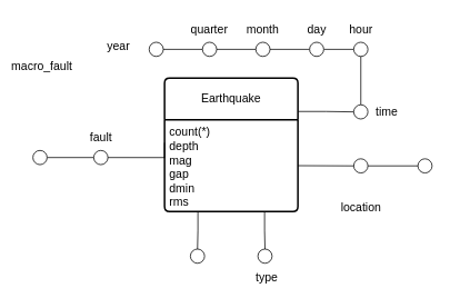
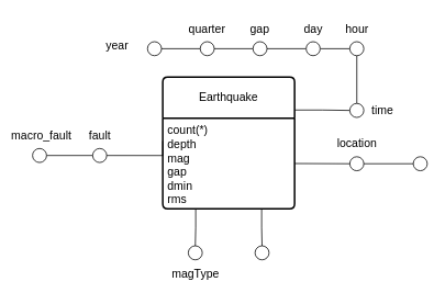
- <mxCell id="24" value="&lt;font style=&quot;font-size: 14px;&quot;&gt;month&lt;/font&gt;" style="text;html=1;align=center;verticalAlign=middle;whiteSpace=wrap;rounded=0;" vertex="1" parent="1"><mxGeometry x="285" y="20" width="60" height="30" as="geometry" /></mxCell>
+ <mxCell id="24" value="&lt;font style=&quot;font-size: 14px;&quot;&gt;gap&lt;/font&gt;" style="text;html=1;align=center;verticalAlign=middle;whiteSpace=wrap;rounded=0;" vertex="1" parent="1"><mxGeometry x="285" y="20" width="60" height="30" as="geometry" /></mxCell>
- <mxCell id="35" value="&lt;font style=&quot;font-size: 14px;&quot;&gt;macro_fault&lt;/font&gt;" style="text;html=1;align=center;verticalAlign=middle;whiteSpace=wrap;rounded=0;" vertex="1" parent="1"><mxGeometry x="20" y="64.25" width="60" height="30" as="geometry" /></mxCell>
+ <mxCell id="35" value="&lt;font style=&quot;font-size: 14px;&quot;&gt;macro_fault&lt;/font&gt;" style="text;html=1;align=center;verticalAlign=middle;whiteSpace=wrap;rounded=0;" vertex="1" parent="1"><mxGeometry x="20" y="149.25" width="60" height="30" as="geometry" /></mxCell>
- <mxCell id="32" value="&lt;font style=&quot;font-size: 14px;&quot;&gt;location&lt;/font&gt;" style="text;html=1;align=center;verticalAlign=middle;whiteSpace=wrap;rounded=0;" vertex="1" parent="1"><mxGeometry x="402.5" y="233" width="60" height="30" as="geometry" /></mxCell>
+ <mxCell id="32" value="&lt;font style=&quot;font-size: 14px;&quot;&gt;location&lt;/font&gt;" style="text;html=1;align=center;verticalAlign=middle;whiteSpace=wrap;rounded=0;" vertex="1" parent="1"><mxGeometry x="402.5" y="158" width="60" height="30" as="geometry" /></mxCell>
+ <mxCell id="31" value="&lt;font style=&quot;font-size: 14px;&quot;&gt;magType&lt;/font&gt;" style="text;html=1;align=center;verticalAlign=middle;whiteSpace=wrap;rounded=0;" vertex="1" parent="1"><mxGeometry x="206.5" y="317" width="60" height="30" as="geometry" /></mxCell>
- <mxCell id="30" value="&lt;font style=&quot;font-size: 14px;&quot;&gt;type&lt;/font&gt;" style="text;html=1;align=center;verticalAlign=middle;whiteSpace=wrap;rounded=0;" vertex="1" parent="1"><mxGeometry x="289.5" y="317" width="60" height="30" as="geometry" /></mxCell>
